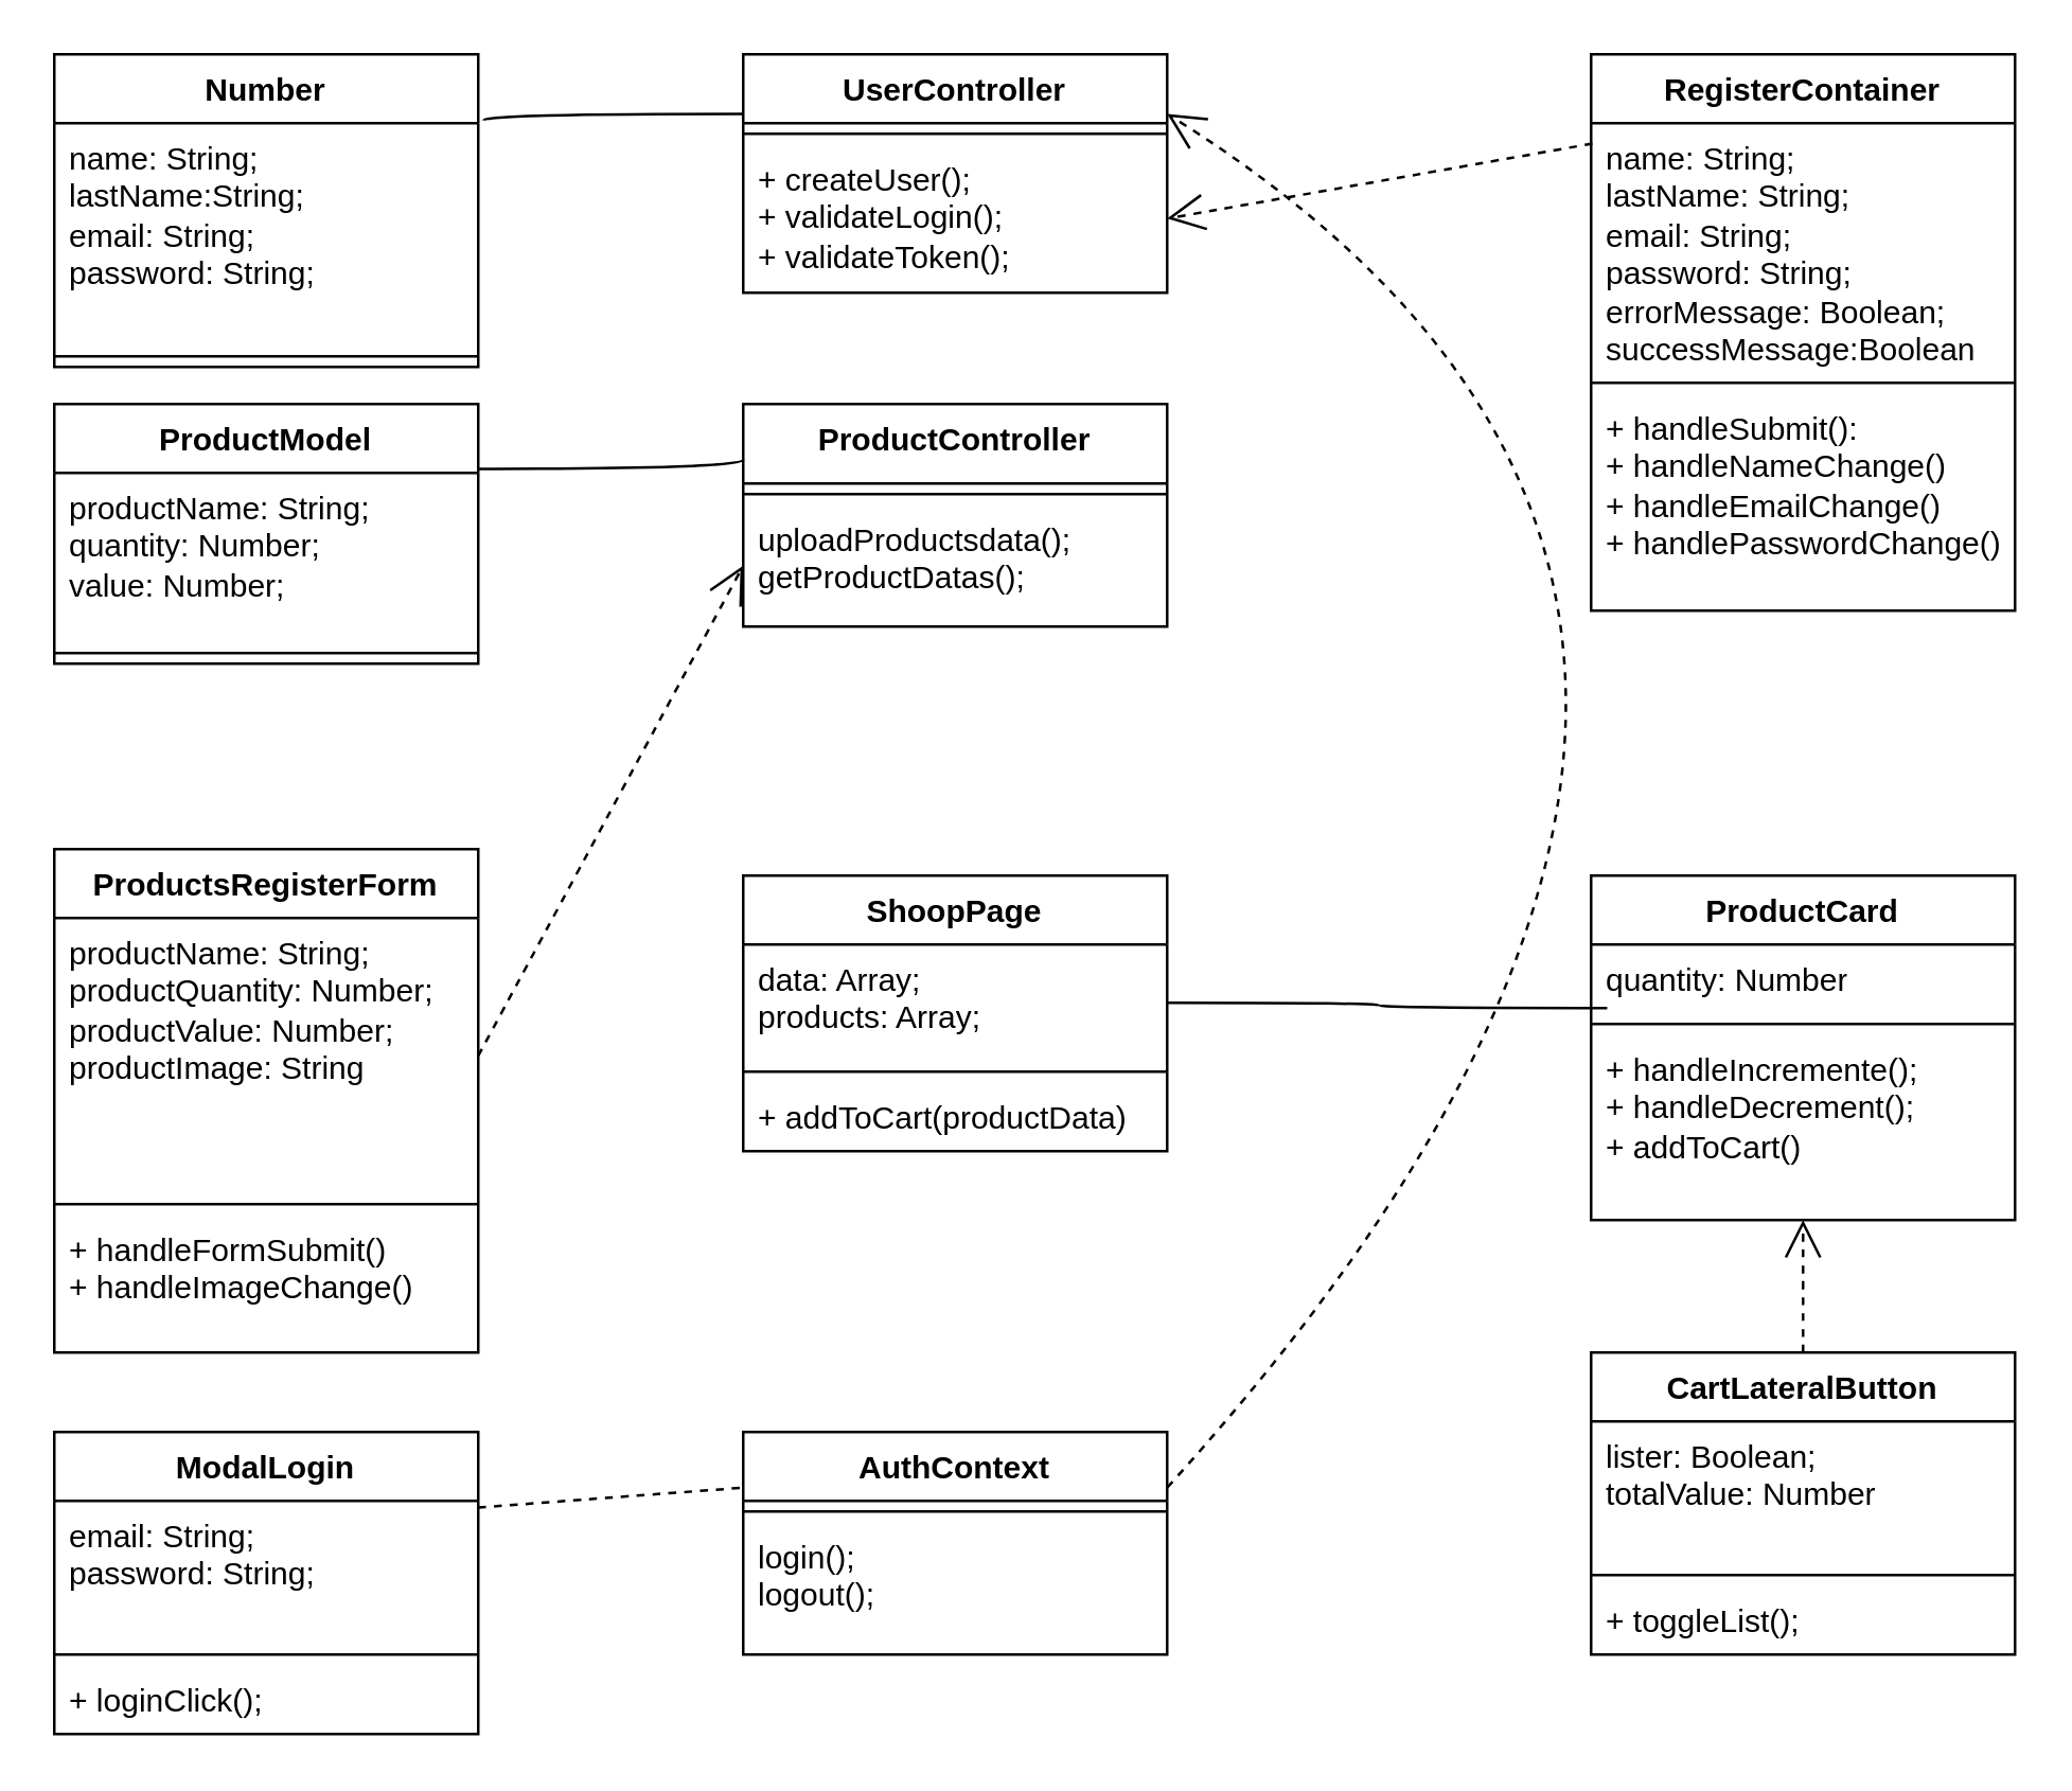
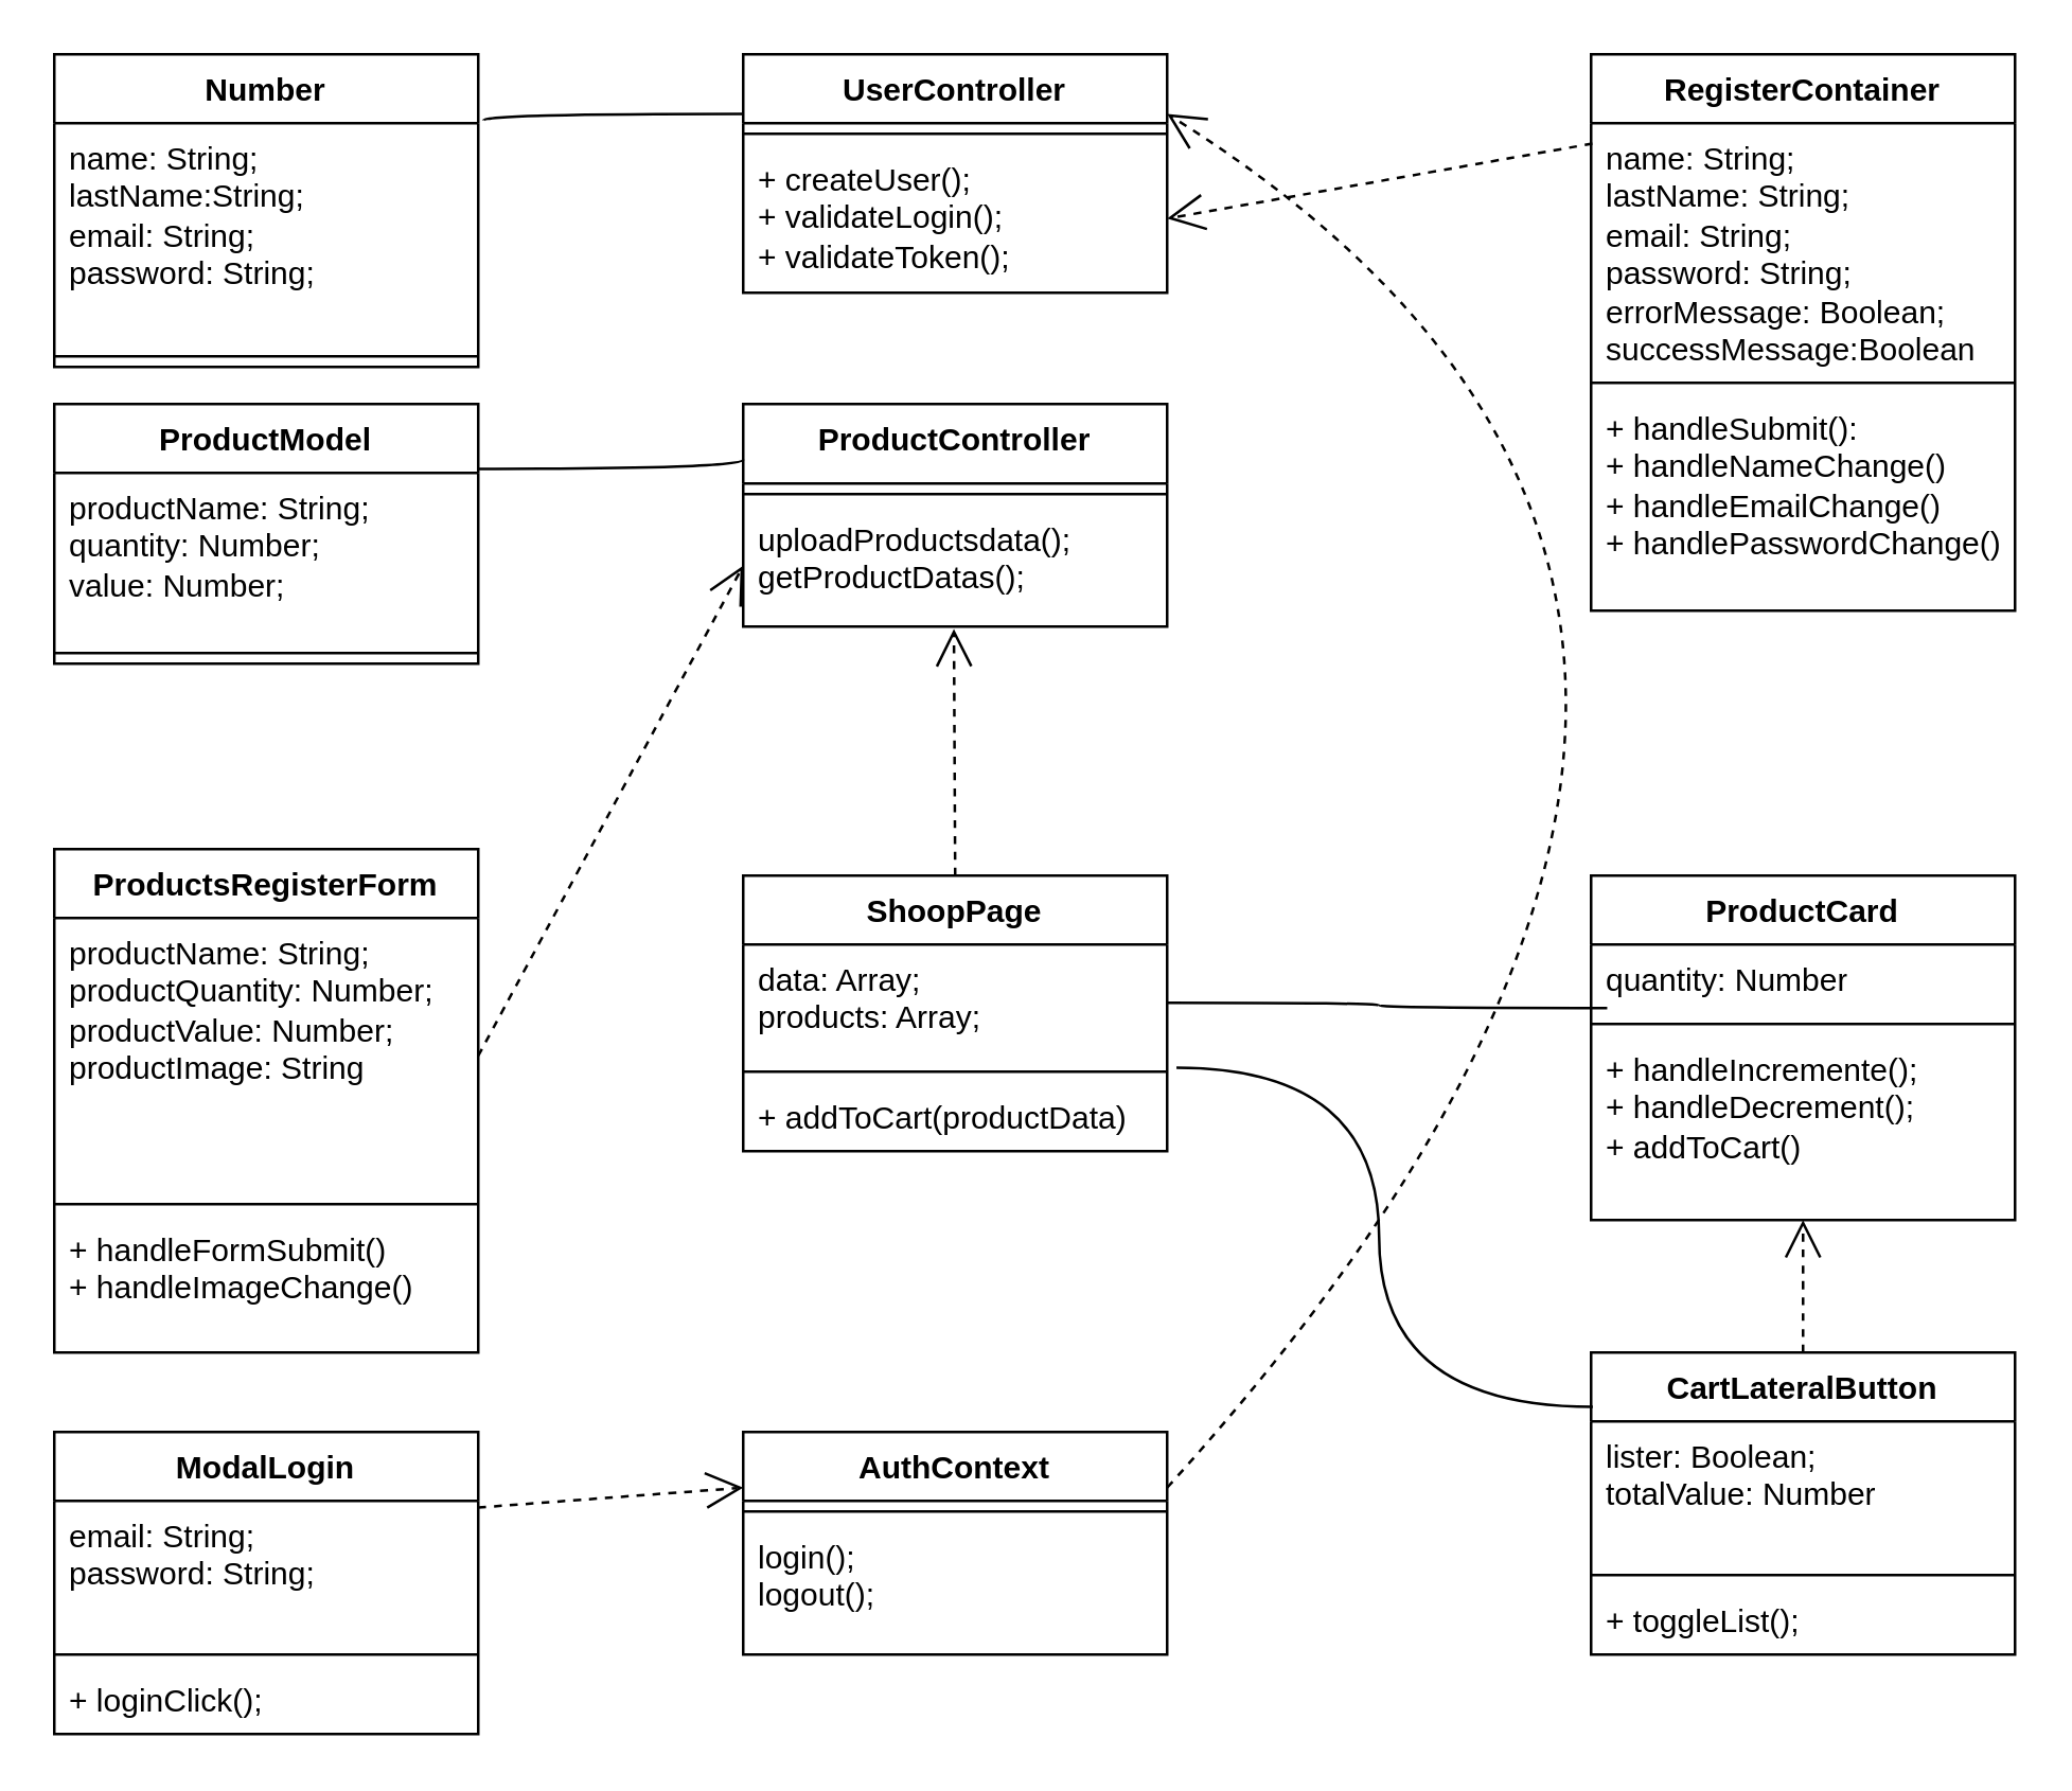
+ <mxCell id="41" value="" style="endArrow=open;endSize=12;dashed=1;html=1;rounded=0;fontSize=12;curved=1;exitX=0.5;exitY=0;exitDx=0;exitDy=0;entryX=0.497;entryY=1.019;entryDx=0;entryDy=0;entryPerimeter=0;" edge="1" parent="1" source="25" target="10"><mxGeometry width="160" relative="1" as="geometry"><mxPoint x="-500" y="750" as="sourcePoint" /><mxPoint x="361" y="242" as="targetPoint" /></mxGeometry></mxCell>
+ <mxCell id="46" value="" style="endArrow=none;html=1;edgeStyle=orthogonalEdgeStyle;rounded=0;fontSize=12;startSize=8;endSize=8;curved=1;entryX=0.004;entryY=0.18;entryDx=0;entryDy=0;entryPerimeter=0;exitX=1.022;exitY=1.057;exitDx=0;exitDy=0;exitPerimeter=0;" edge="1" parent="1" source="26" target="33"><mxGeometry relative="1" as="geometry"><mxPoint x="-190" y="560" as="sourcePoint" /><mxPoint x="-30" y="560" as="targetPoint" /></mxGeometry></mxCell>
- <mxCell id="45" value="" style="endArrow=none;endSize=12;dashed=1;html=1;rounded=0;fontSize=12;curved=1;entryX=0;entryY=0.25;entryDx=0;entryDy=0;exitX=1;exitY=0.25;exitDx=0;exitDy=0;" edge="1" parent="1" source="17" target="14"><mxGeometry width="160" relative="1" as="geometry"><mxPoint x="-250" y="810" as="sourcePoint" /><mxPoint x="-90" y="810" as="targetPoint" /></mxGeometry></mxCell>
+ <mxCell id="45" value="" style="endArrow=open;endSize=12;dashed=1;html=1;rounded=0;fontSize=12;curved=1;entryX=0;entryY=0.25;entryDx=0;entryDy=0;exitX=1;exitY=0.25;exitDx=0;exitDy=0;" edge="1" parent="1" source="17" target="14"><mxGeometry width="160" relative="1" as="geometry"><mxPoint x="-250" y="810" as="sourcePoint" /><mxPoint x="-90" y="810" as="targetPoint" /></mxGeometry></mxCell>
